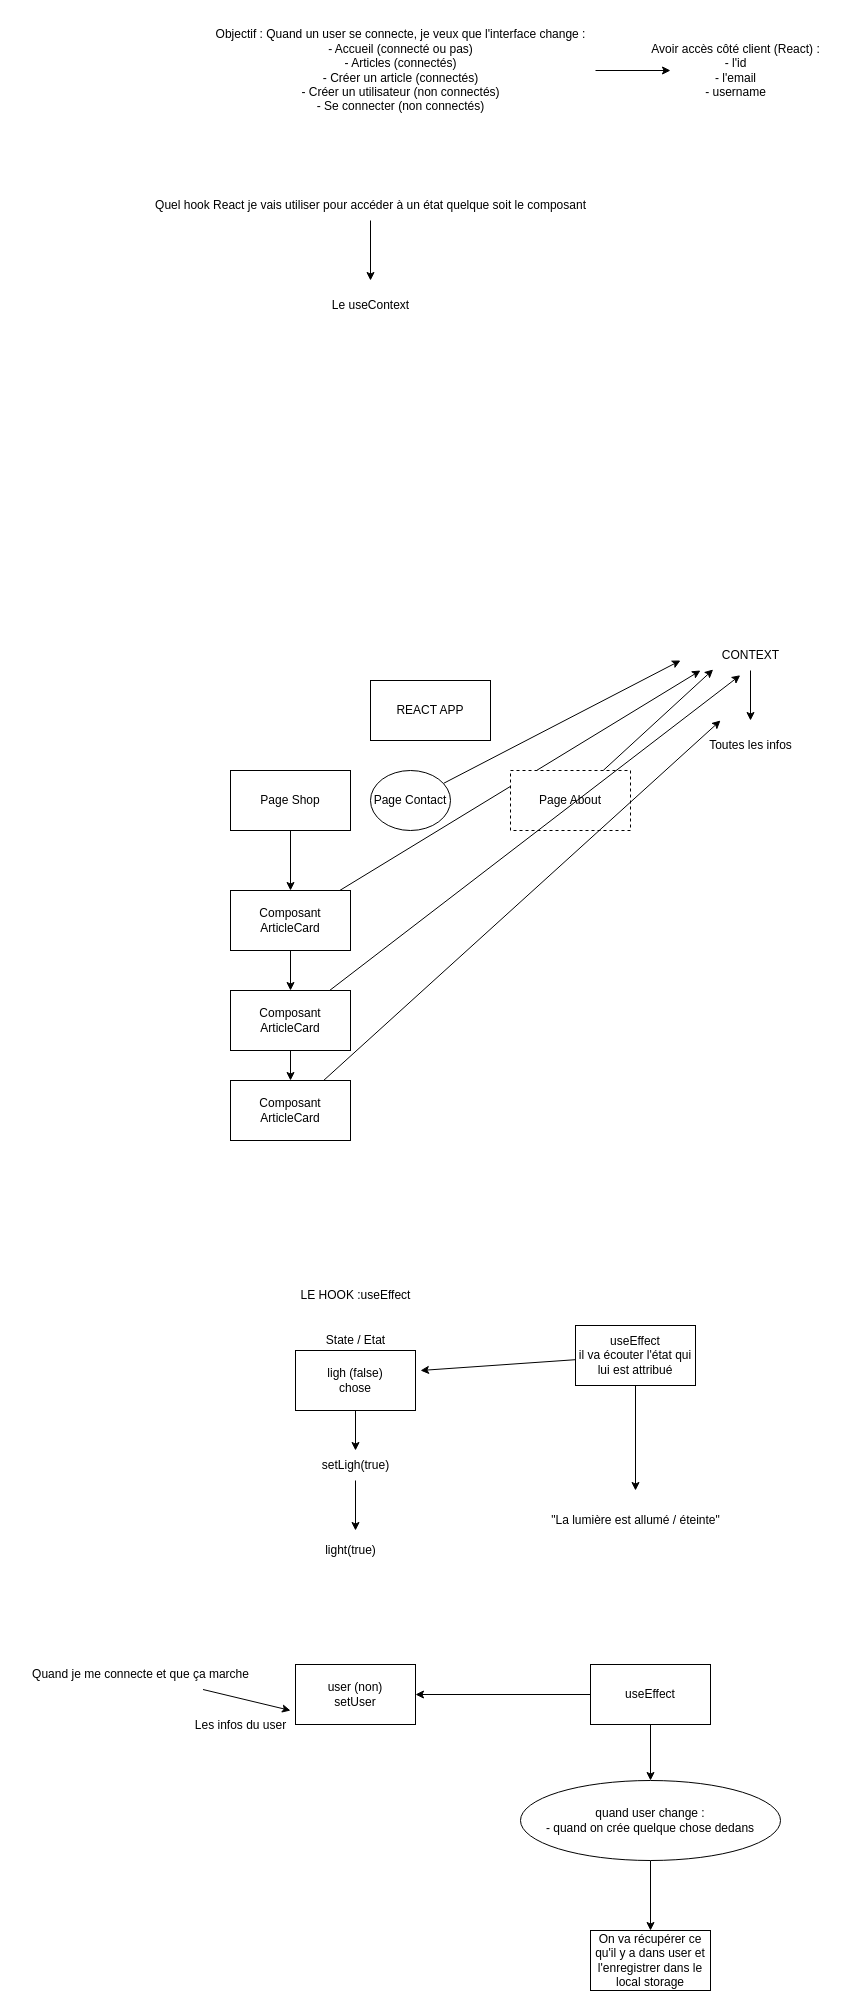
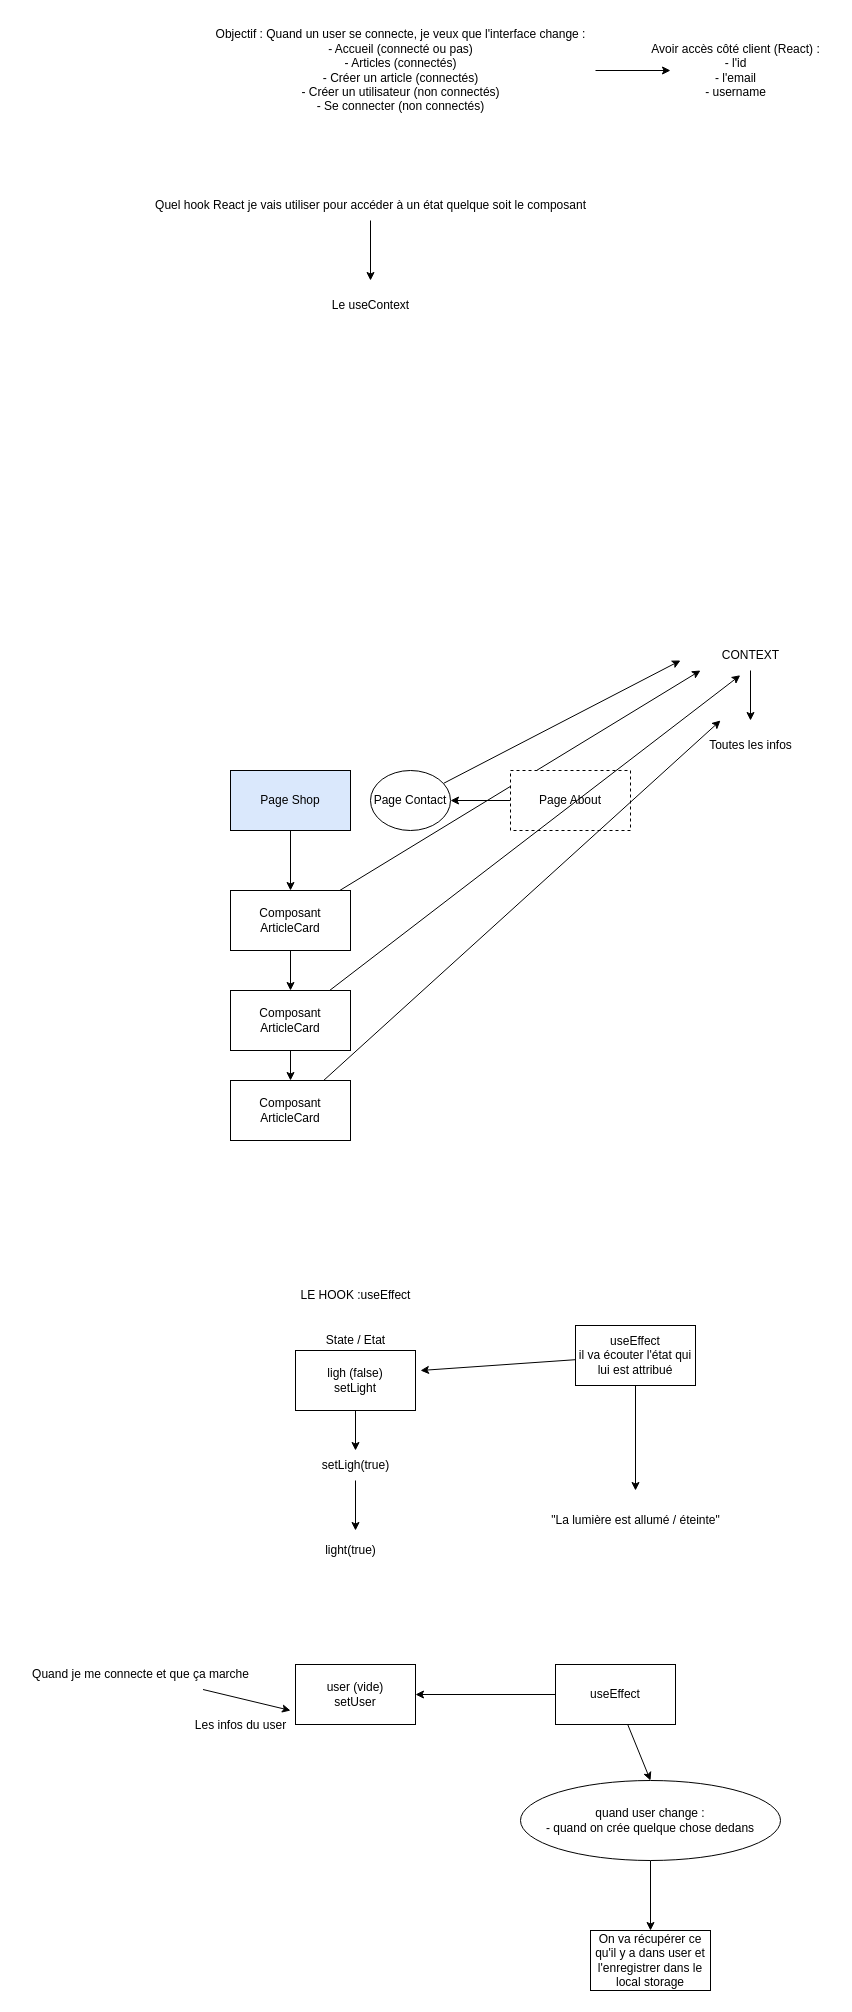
- <mxCell id="7" value="REACT APP" style="rounded=0;whiteSpace=wrap;html=1;" vertex="1" parent="1"><mxGeometry x="370" y="680" width="120" height="60" as="geometry" /></mxCell>
- <mxCell id="15" style="edgeStyle=none;html=1;entryX=0.033;entryY=0.967;entryDx=0;entryDy=0;entryPerimeter=0;" edge="1" parent="1" source="16" target="23"><mxGeometry relative="1" as="geometry" /></mxCell>
+ <mxCell id="15" style="edgeStyle=none;html=1;" edge="1" parent="1" source="16" target="14"><mxGeometry relative="1" as="geometry" /></mxCell>
- <mxCell id="9" value="Page Shop" style="rounded=0;whiteSpace=wrap;html=1;" vertex="1" parent="1"><mxGeometry x="230" y="770" width="120" height="60" as="geometry" /></mxCell>
+ <mxCell id="9" value="Page Shop" style="rounded=0;whiteSpace=wrap;html=1;fillColor=#dae8fc;" vertex="1" parent="1"><mxGeometry x="230" y="770" width="120" height="60" as="geometry" /></mxCell>
- <mxCell id="28" value="ligh (false)&lt;br&gt;chose" style="rounded=0;whiteSpace=wrap;html=1;" vertex="1" parent="1"><mxGeometry x="295" y="1350" width="120" height="60" as="geometry" /></mxCell>
+ <mxCell id="28" value="ligh (false)&lt;br&gt;setLight" style="rounded=0;whiteSpace=wrap;html=1;" vertex="1" parent="1"><mxGeometry x="295" y="1350" width="120" height="60" as="geometry" /></mxCell>
- <mxCell id="37" value="user (non)&lt;br&gt;setUser" style="rounded=0;whiteSpace=wrap;html=1;" vertex="1" parent="1"><mxGeometry x="295" y="1664" width="120" height="60" as="geometry" /></mxCell>
+ <mxCell id="37" value="user (vide)&lt;br&gt;setUser" style="rounded=0;whiteSpace=wrap;html=1;" vertex="1" parent="1"><mxGeometry x="295" y="1664" width="120" height="60" as="geometry" /></mxCell>
- <mxCell id="40" value="useEffect" style="whiteSpace=wrap;html=1;" vertex="1" parent="1"><mxGeometry x="590" y="1664" width="120" height="60" as="geometry" /></mxCell>
+ <mxCell id="40" value="useEffect" style="whiteSpace=wrap;html=1;" vertex="1" parent="1"><mxGeometry x="555" y="1664" width="120" height="60" as="geometry" /></mxCell>
